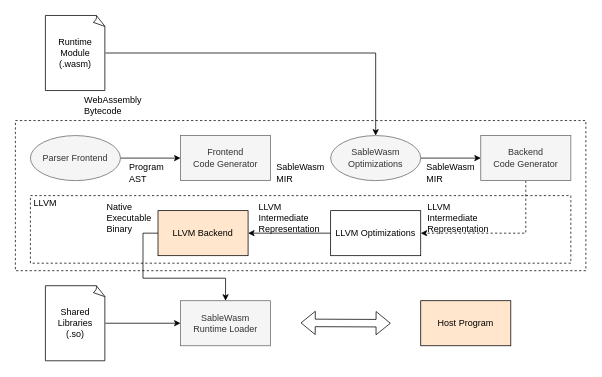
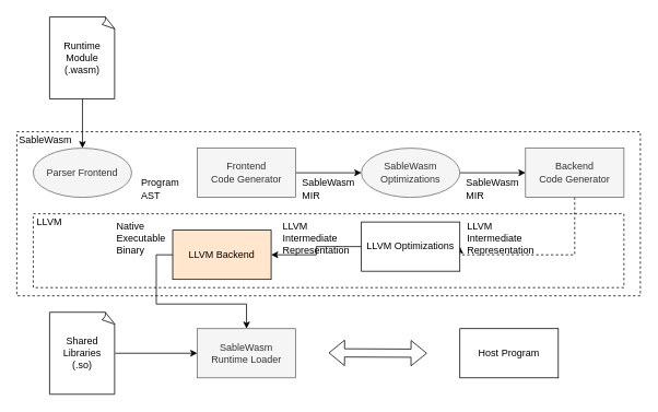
- <mxCell id="2" value="" style="edgeStyle=orthogonalEdgeStyle;rounded=0;orthogonalLoop=1;jettySize=auto;html=1;" parent="1" source="3" target="7" edge="1"><mxGeometry relative="1" as="geometry" /></mxCell>
+ <mxCell id="2" value="" style="edgeStyle=orthogonalEdgeStyle;rounded=0;orthogonalLoop=1;jettySize=auto;html=1;" parent="1" source="3" target="5" edge="1"><mxGeometry relative="1" as="geometry" /></mxCell>
- <mxCell id="17" value="WebAssembly&lt;br&gt;Bytecode" style="text;html=1;strokeColor=none;fillColor=none;align=left;verticalAlign=middle;whiteSpace=wrap;rounded=0;" parent="1" vertex="1"><mxGeometry x="110" y="130" width="40" height="20" as="geometry" /></mxCell>
+ <mxCell id="27" value="SableWasm" style="text;html=1;strokeColor=none;fillColor=none;align=center;verticalAlign=middle;whiteSpace=wrap;rounded=0;dashed=1;" parent="1" vertex="1"><mxGeometry x="20" y="160" width="70" height="20" as="geometry" /></mxCell>
- <mxCell id="4" value="" style="edgeStyle=orthogonalEdgeStyle;rounded=0;orthogonalLoop=1;jettySize=auto;html=1;" parent="1" source="5" target="9" edge="1"><mxGeometry relative="1" as="geometry" /></mxCell>
+ <mxCell id="8" value="" style="edgeStyle=orthogonalEdgeStyle;rounded=0;orthogonalLoop=1;jettySize=auto;html=1;" parent="1" source="9" target="7" edge="1"><mxGeometry relative="1" as="geometry" /></mxCell>
- <mxCell id="14" value="LLVM Optimizations" style="rounded=0;whiteSpace=wrap;html=1;" parent="1" vertex="1"><mxGeometry x="440" y="280" width="120" height="60" as="geometry" /></mxCell>
+ <mxCell id="14" value="LLVM Optimizations" style="rounded=0;whiteSpace=wrap;html=1;" parent="1" vertex="1"><mxGeometry x="440" y="270" width="120" height="60" as="geometry" /></mxCell>
- <mxCell id="25" value="Host Program" style="rounded=0;whiteSpace=wrap;html=1;fillColor=#ffe6cc;" parent="1" vertex="1"><mxGeometry x="560" y="400" width="120" height="60" as="geometry" /></mxCell>
+ <mxCell id="25" value="Host Program" style="rounded=0;whiteSpace=wrap;html=1;" parent="1" vertex="1"><mxGeometry x="560" y="400" width="120" height="60" as="geometry" /></mxCell>
